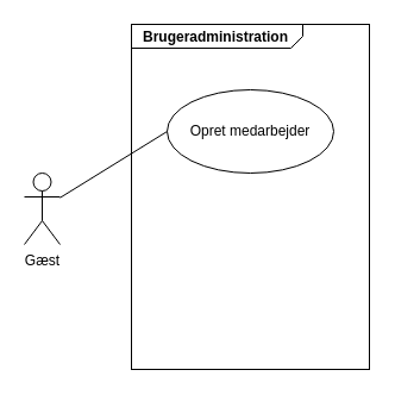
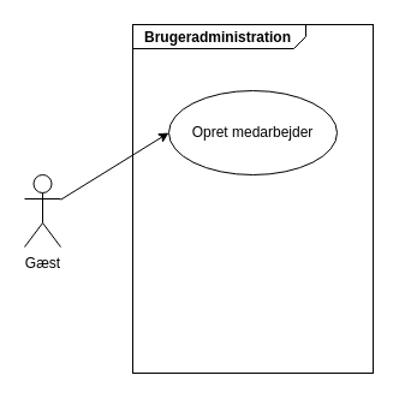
- <mxCell id="5" value="" style="endArrow=none;html=1;entryX=0;entryY=0.5;entryDx=0;entryDy=0;" parent="1" source="2" target="4" edge="1"><mxGeometry width="50" height="50" relative="1" as="geometry"><mxPoint x="-10" y="10" as="sourcePoint" /><mxPoint x="40" y="-40" as="targetPoint" /></mxGeometry></mxCell>
+ <mxCell id="5" value="" style="endArrow=classic;html=1;entryX=0;entryY=0.5;entryDx=0;entryDy=0;" parent="1" source="2" target="4" edge="1"><mxGeometry width="50" height="50" relative="1" as="geometry"><mxPoint x="-10" y="10" as="sourcePoint" /><mxPoint x="40" y="-40" as="targetPoint" /></mxGeometry></mxCell>
